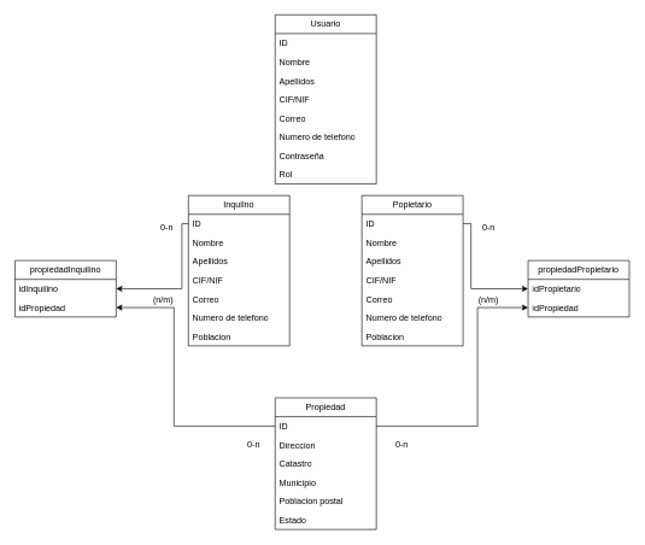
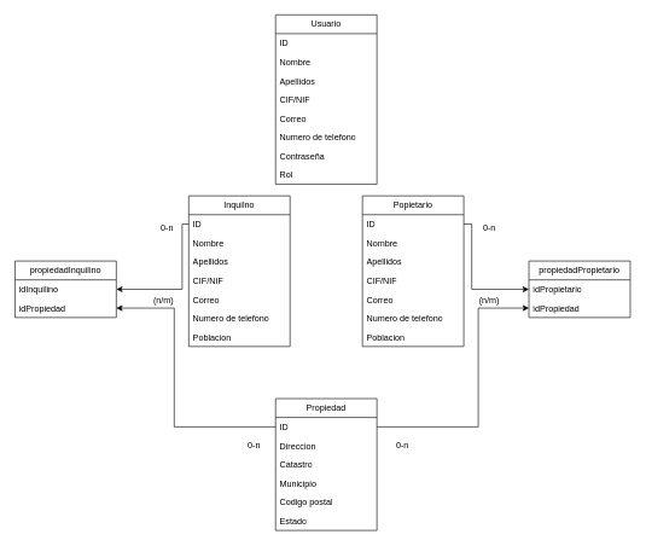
- <mxCell id="16" value="Poblacion postal" style="text;strokeColor=none;fillColor=none;align=left;verticalAlign=top;spacingLeft=4;spacingRight=4;overflow=hidden;rotatable=0;points=[[0,0.5],[1,0.5]];portConstraint=eastwest;whiteSpace=wrap;html=1;" parent="11" vertex="1"><mxGeometry y="130" width="140" height="26" as="geometry" /></mxCell>
+ <mxCell id="16" value="Codigo postal" style="text;strokeColor=none;fillColor=none;align=left;verticalAlign=top;spacingLeft=4;spacingRight=4;overflow=hidden;rotatable=0;points=[[0,0.5],[1,0.5]];portConstraint=eastwest;whiteSpace=wrap;html=1;" parent="11" vertex="1"><mxGeometry y="130" width="140" height="26" as="geometry" /></mxCell>
